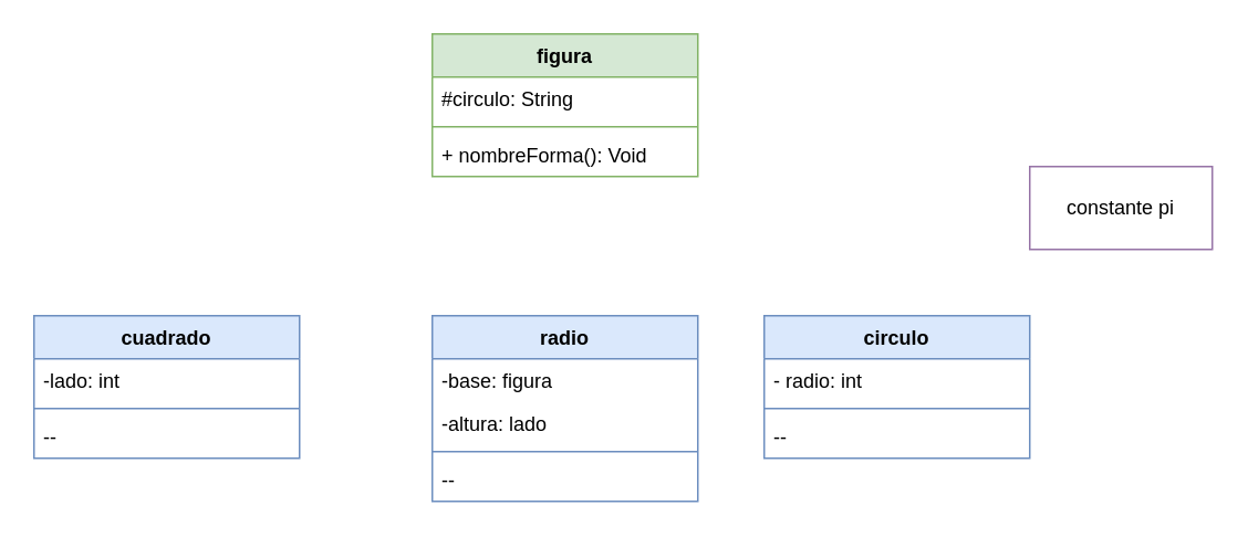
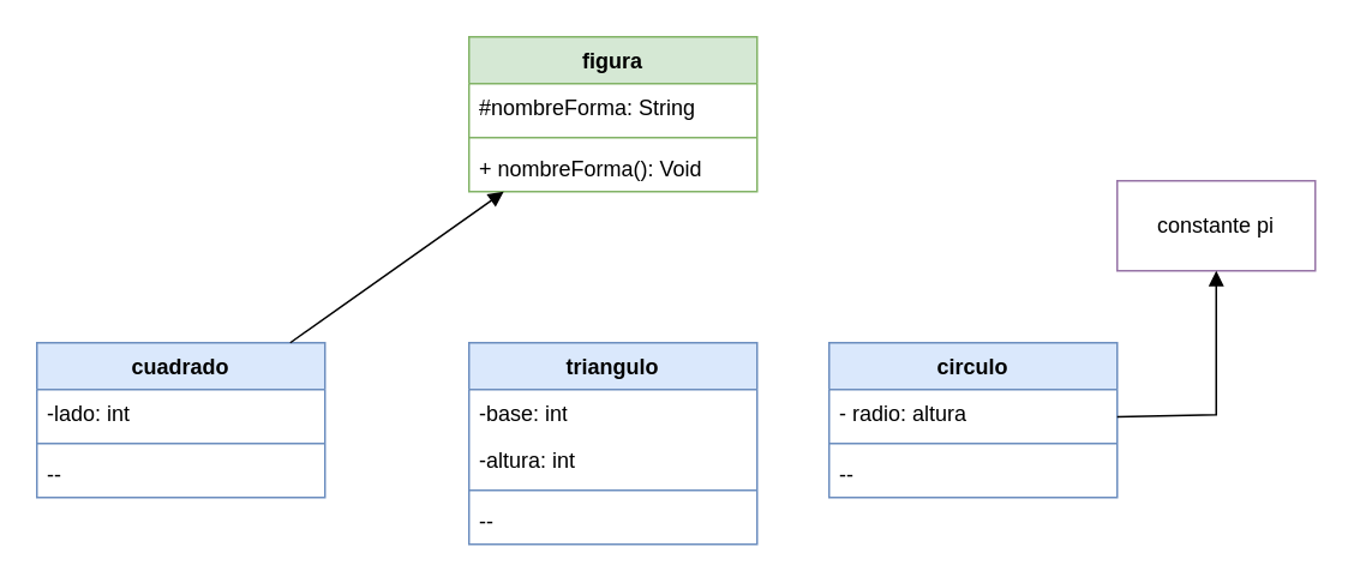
- <mxCell id="3" value="#circulo: String" style="text;strokeColor=none;fillColor=none;align=left;verticalAlign=top;spacingLeft=4;spacingRight=4;overflow=hidden;rotatable=0;points=[[0,0.5],[1,0.5]];portConstraint=eastwest;whiteSpace=wrap;html=1;" vertex="1" parent="2"><mxGeometry y="26" width="160" height="26" as="geometry" /></mxCell>
+ <mxCell id="3" value="#nombreForma: String" style="text;strokeColor=none;fillColor=none;align=left;verticalAlign=top;spacingLeft=4;spacingRight=4;overflow=hidden;rotatable=0;points=[[0,0.5],[1,0.5]];portConstraint=eastwest;whiteSpace=wrap;html=1;" vertex="1" parent="2"><mxGeometry y="26" width="160" height="26" as="geometry" /></mxCell>
+ <mxCell id="15" value="" style="html=1;verticalAlign=bottom;endArrow=block;curved=0;rounded=0;" edge="1" parent="1" source="6" target="2"><mxGeometry width="80" relative="1" as="geometry"><mxPoint x="350" y="270" as="sourcePoint" /><mxPoint x="430" y="270" as="targetPoint" /></mxGeometry></mxCell>
- <mxCell id="10" value="radio" style="swimlane;fontStyle=1;align=center;verticalAlign=top;childLayout=stackLayout;horizontal=1;startSize=26;horizontalStack=0;resizeParent=1;resizeParentMax=0;resizeLast=0;collapsible=1;marginBottom=0;whiteSpace=wrap;html=1;fillColor=#dae8fc;strokeColor=#6c8ebf;" vertex="1" parent="1"><mxGeometry x="260" y="190" width="160" height="112" as="geometry" /></mxCell>
+ <mxCell id="10" value="triangulo" style="swimlane;fontStyle=1;align=center;verticalAlign=top;childLayout=stackLayout;horizontal=1;startSize=26;horizontalStack=0;resizeParent=1;resizeParentMax=0;resizeLast=0;collapsible=1;marginBottom=0;whiteSpace=wrap;html=1;fillColor=#dae8fc;strokeColor=#6c8ebf;" vertex="1" parent="1"><mxGeometry x="260" y="190" width="160" height="112" as="geometry" /></mxCell>
+ <mxCell id="21" value="" style="html=1;verticalAlign=bottom;endArrow=block;curved=0;rounded=0;" edge="1" parent="1" source="16" target="20"><mxGeometry width="80" relative="1" as="geometry"><mxPoint x="680" y="230" as="sourcePoint" /><mxPoint x="430" y="270" as="targetPoint" /><Array as="points"><mxPoint x="675" y="230" /></Array></mxGeometry></mxCell>
- <mxCell id="11" value="-base: figura" style="text;strokeColor=none;fillColor=none;align=left;verticalAlign=top;spacingLeft=4;spacingRight=4;overflow=hidden;rotatable=0;points=[[0,0.5],[1,0.5]];portConstraint=eastwest;whiteSpace=wrap;html=1;" vertex="1" parent="10"><mxGeometry y="26" width="160" height="26" as="geometry" /></mxCell>
+ <mxCell id="11" value="-base: int" style="text;strokeColor=none;fillColor=none;align=left;verticalAlign=top;spacingLeft=4;spacingRight=4;overflow=hidden;rotatable=0;points=[[0,0.5],[1,0.5]];portConstraint=eastwest;whiteSpace=wrap;html=1;" vertex="1" parent="10"><mxGeometry y="26" width="160" height="26" as="geometry" /></mxCell>
- <mxCell id="17" value="- radio: int&amp;nbsp;" style="text;strokeColor=none;fillColor=none;align=left;verticalAlign=top;spacingLeft=4;spacingRight=4;overflow=hidden;rotatable=0;points=[[0,0.5],[1,0.5]];portConstraint=eastwest;whiteSpace=wrap;html=1;" vertex="1" parent="16"><mxGeometry y="26" width="160" height="26" as="geometry" /></mxCell>
+ <mxCell id="17" value="- radio: altura&amp;nbsp;" style="text;strokeColor=none;fillColor=none;align=left;verticalAlign=top;spacingLeft=4;spacingRight=4;overflow=hidden;rotatable=0;points=[[0,0.5],[1,0.5]];portConstraint=eastwest;whiteSpace=wrap;html=1;" vertex="1" parent="16"><mxGeometry y="26" width="160" height="26" as="geometry" /></mxCell>
- <mxCell id="12" value="-altura: lado&amp;nbsp;" style="text;strokeColor=none;fillColor=none;align=left;verticalAlign=top;spacingLeft=4;spacingRight=4;overflow=hidden;rotatable=0;points=[[0,0.5],[1,0.5]];portConstraint=eastwest;whiteSpace=wrap;html=1;" vertex="1" parent="10"><mxGeometry y="52" width="160" height="26" as="geometry" /></mxCell>
+ <mxCell id="12" value="-altura: int&amp;nbsp;" style="text;strokeColor=none;fillColor=none;align=left;verticalAlign=top;spacingLeft=4;spacingRight=4;overflow=hidden;rotatable=0;points=[[0,0.5],[1,0.5]];portConstraint=eastwest;whiteSpace=wrap;html=1;" vertex="1" parent="10"><mxGeometry y="52" width="160" height="26" as="geometry" /></mxCell>
